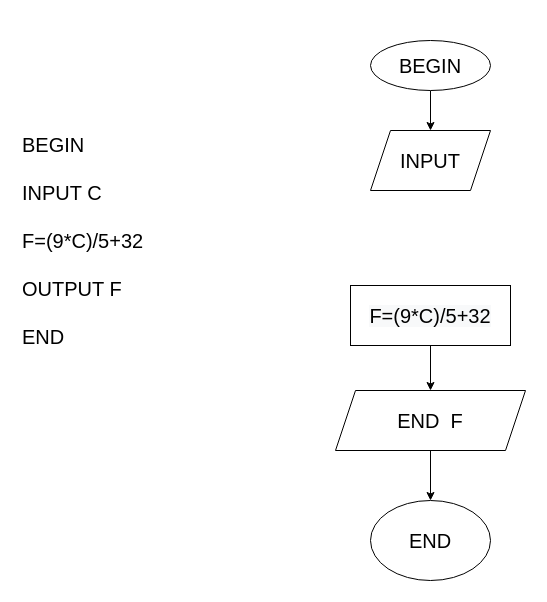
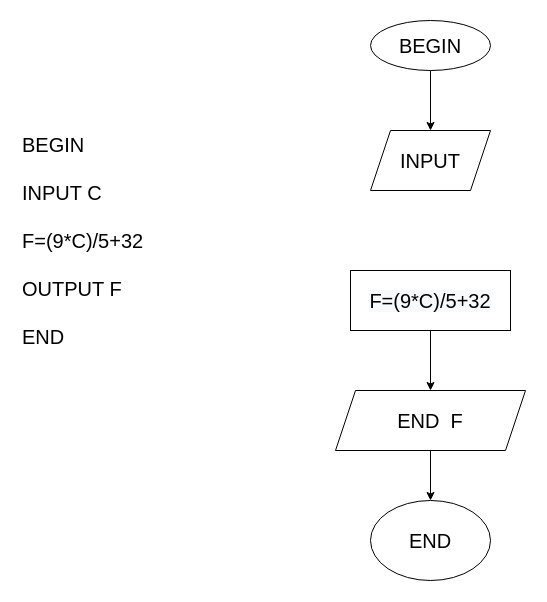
- <mxCell id="4" value="BEGIN" style="ellipse;whiteSpace=wrap;html=1;fontSize=20;" vertex="1" parent="1"><mxGeometry x="370" y="40" width="120" height="50" as="geometry" /></mxCell>
+ <mxCell id="4" value="BEGIN" style="ellipse;whiteSpace=wrap;html=1;fontSize=20;" vertex="1" parent="1"><mxGeometry x="370" y="20" width="120" height="50" as="geometry" /></mxCell>
- <mxCell id="7" value="&#10;&#10;&lt;span style=&quot;color: rgb(0, 0, 0); font-family: helvetica; font-size: 20px; font-style: normal; font-weight: 400; letter-spacing: normal; text-align: left; text-indent: 0px; text-transform: none; word-spacing: 0px; background-color: rgb(248, 249, 250); display: inline; float: none;&quot;&gt;F=(9*C)/5+32&lt;/span&gt;&#10;&#10;" style="rounded=0;whiteSpace=wrap;html=1;fontSize=20;" vertex="1" parent="1"><mxGeometry x="350" y="285" width="160" height="60" as="geometry" /></mxCell>
+ <mxCell id="7" value="&#10;&#10;&lt;span style=&quot;color: rgb(0, 0, 0); font-family: helvetica; font-size: 20px; font-style: normal; font-weight: 400; letter-spacing: normal; text-align: left; text-indent: 0px; text-transform: none; word-spacing: 0px; background-color: rgb(248, 249, 250); display: inline; float: none;&quot;&gt;F=(9*C)/5+32&lt;/span&gt;&#10;&#10;" style="rounded=0;whiteSpace=wrap;html=1;fontSize=20;" vertex="1" parent="1"><mxGeometry x="350" y="270" width="160" height="60" as="geometry" /></mxCell>
